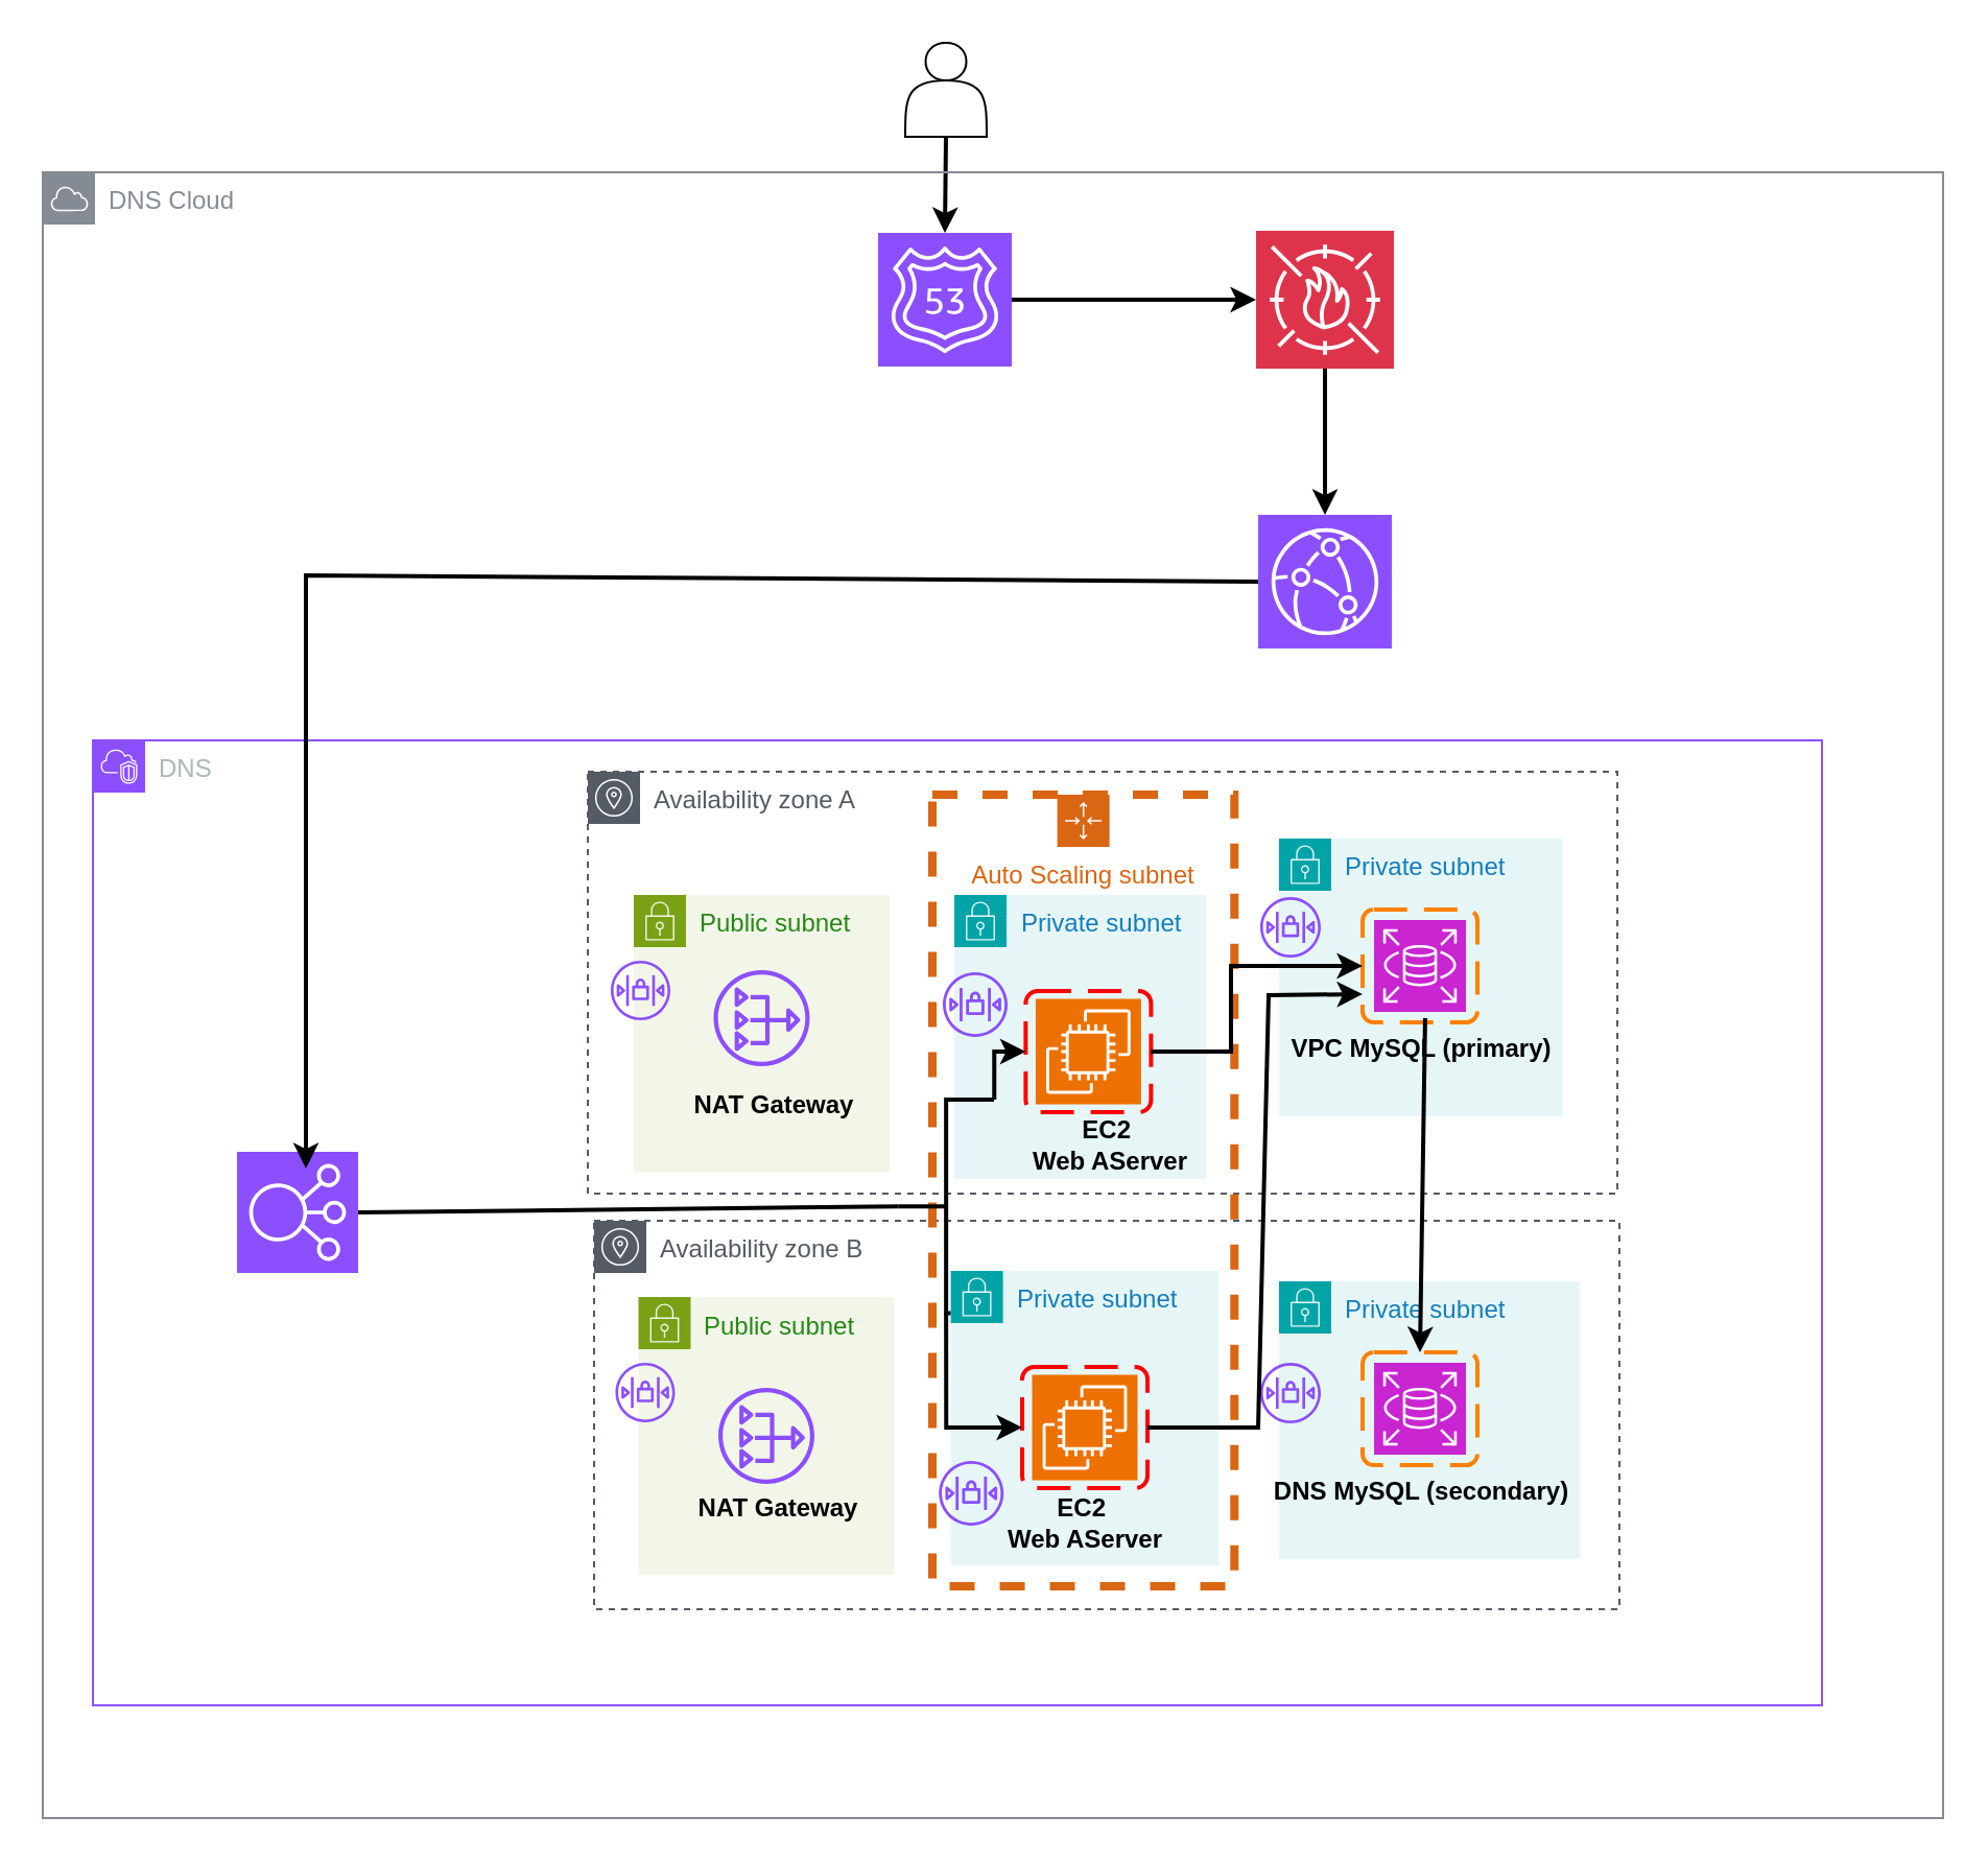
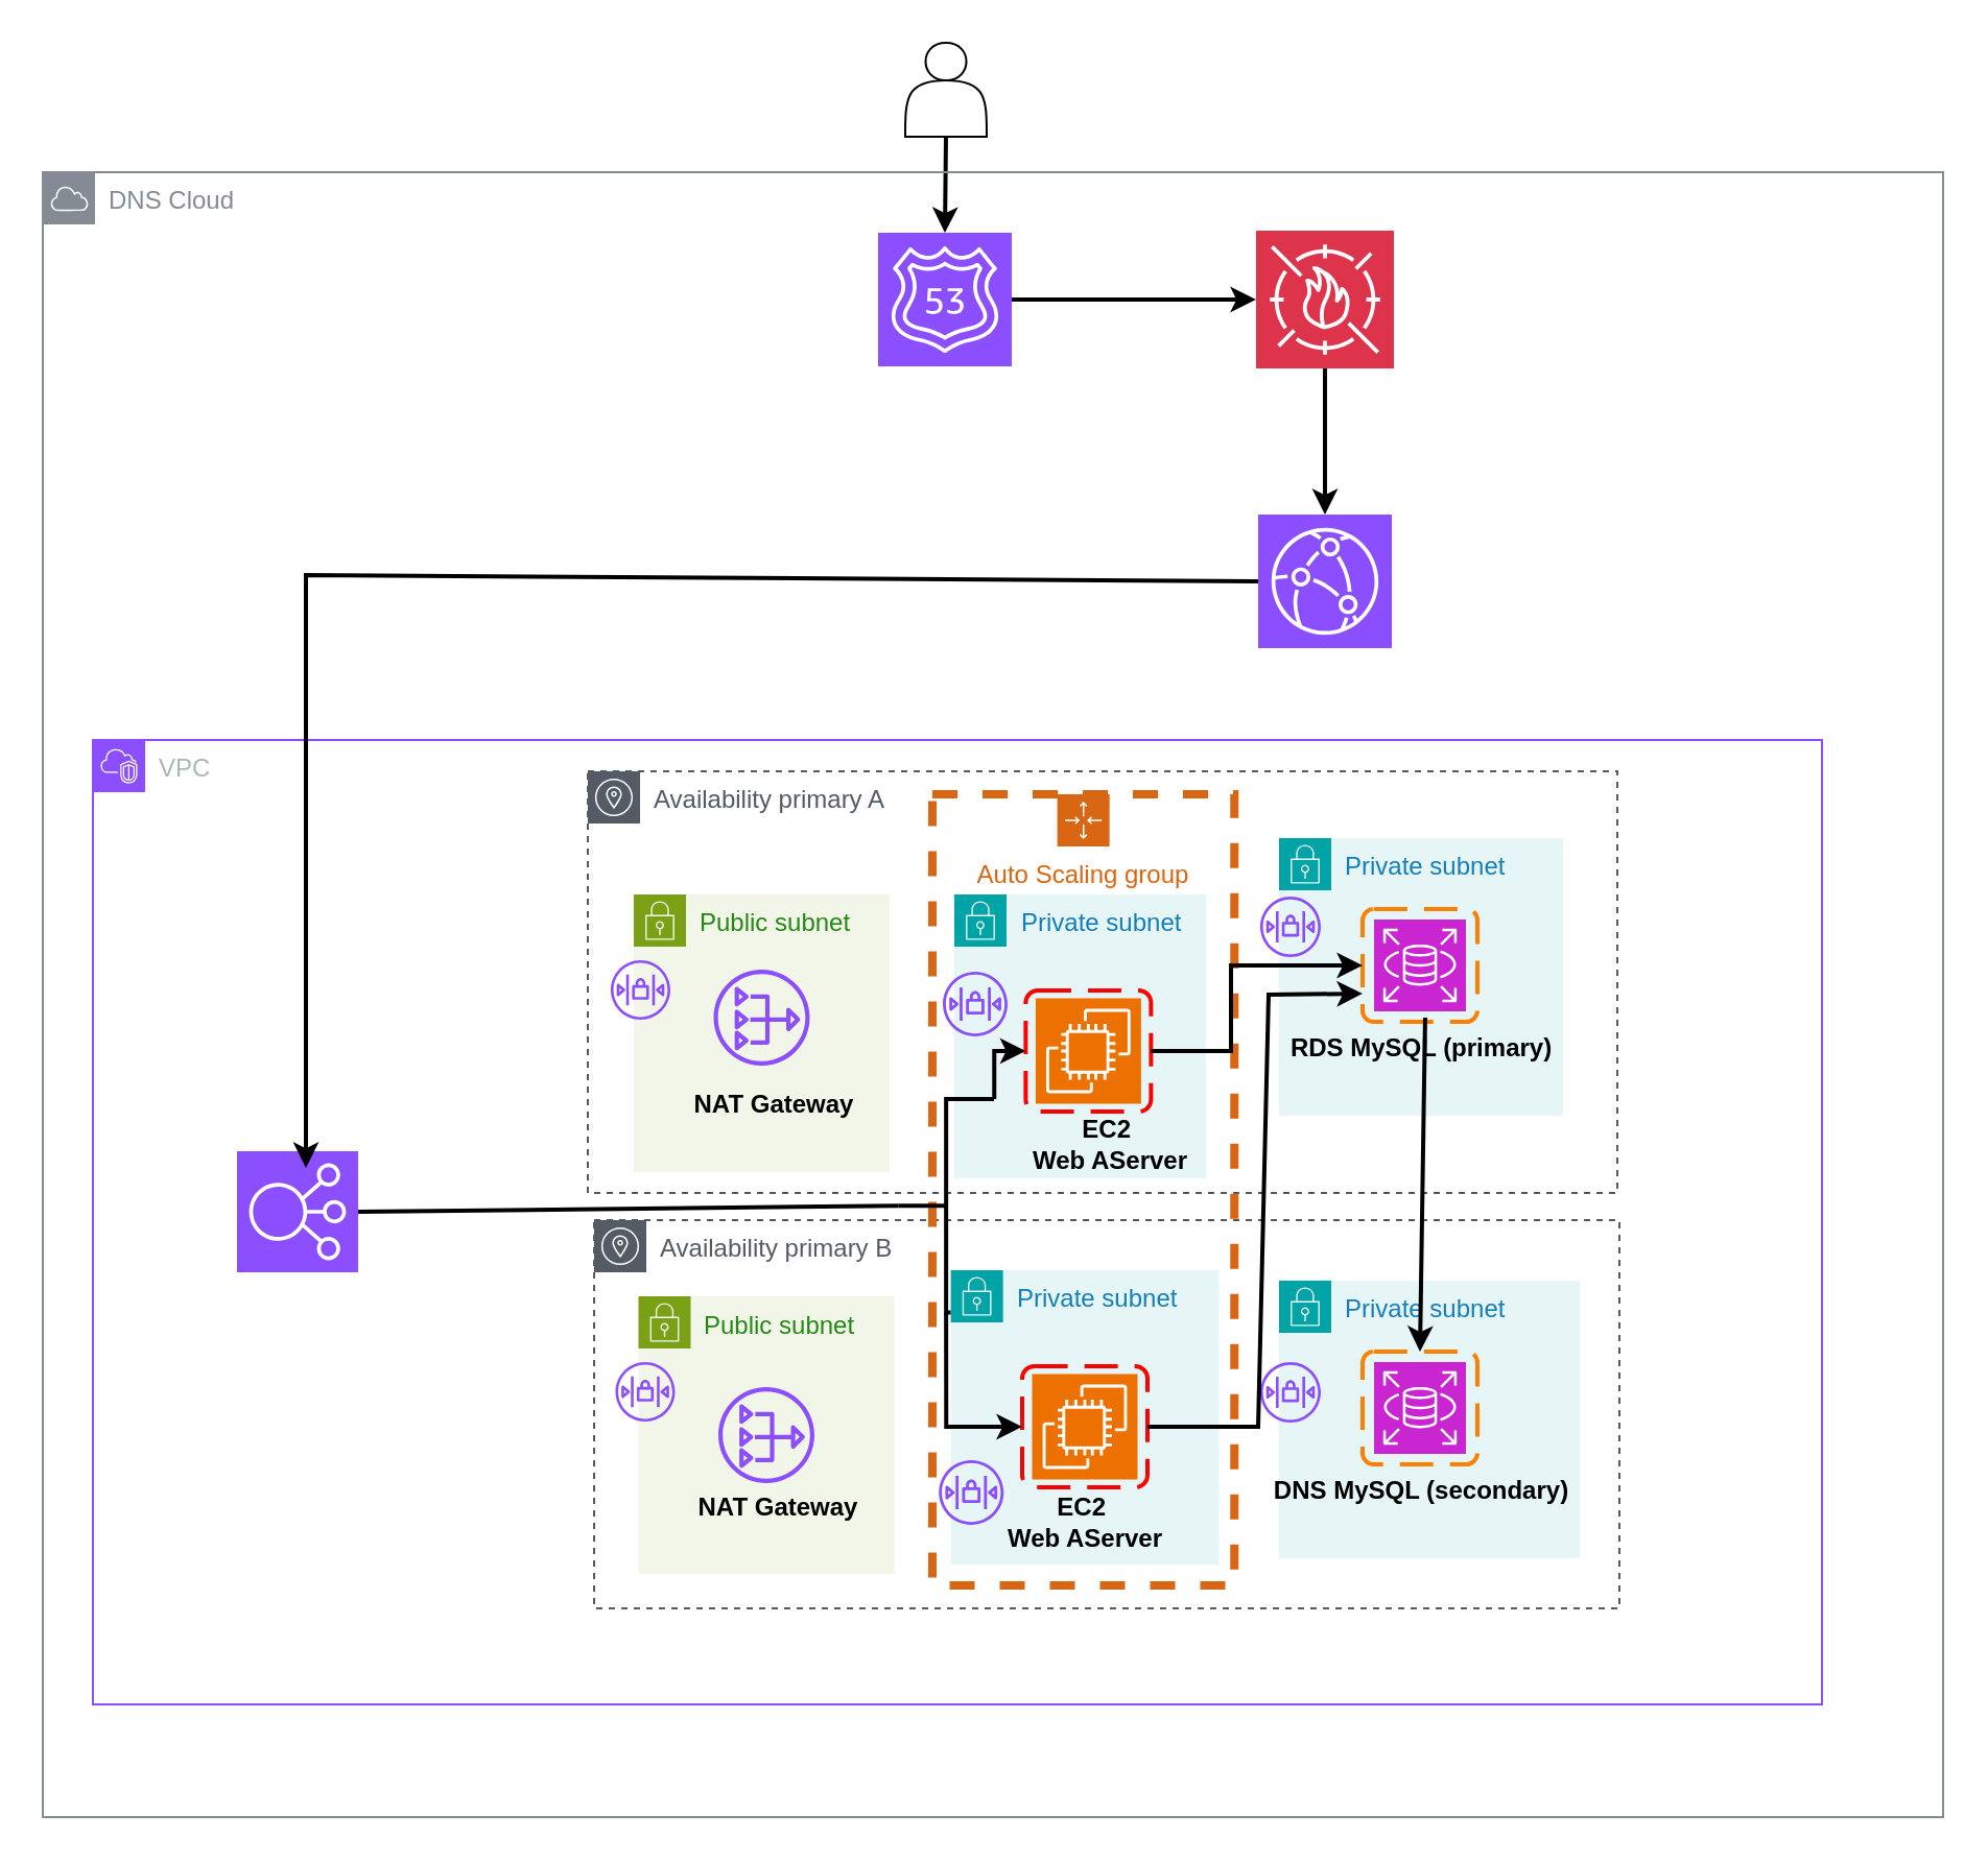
- <mxCell id="3" value="DNS" style="points=[[0,0],[0.25,0],[0.5,0],[0.75,0],[1,0],[1,0.25],[1,0.5],[1,0.75],[1,1],[0.75,1],[0.5,1],[0.25,1],[0,1],[0,0.75],[0,0.5],[0,0.25]];outlineConnect=0;gradientColor=none;html=1;whiteSpace=wrap;fontSize=12;fontStyle=0;container=1;pointerEvents=0;collapsible=0;recursiveResize=0;shape=mxgraph.aws4.group;grIcon=mxgraph.aws4.group_vpc2;strokeColor=#8C4FFF;fillColor=none;verticalAlign=top;align=left;spacingLeft=30;fontColor=#AAB7B8;dashed=0;" vertex="1" parent="1"><mxGeometry x="44" y="354" width="828" height="462" as="geometry" /></mxCell>
+ <mxCell id="3" value="VPC" style="points=[[0,0],[0.25,0],[0.5,0],[0.75,0],[1,0],[1,0.25],[1,0.5],[1,0.75],[1,1],[0.75,1],[0.5,1],[0.25,1],[0,1],[0,0.75],[0,0.5],[0,0.25]];outlineConnect=0;gradientColor=none;html=1;whiteSpace=wrap;fontSize=12;fontStyle=0;container=1;pointerEvents=0;collapsible=0;recursiveResize=0;shape=mxgraph.aws4.group;grIcon=mxgraph.aws4.group_vpc2;strokeColor=#8C4FFF;fillColor=none;verticalAlign=top;align=left;spacingLeft=30;fontColor=#AAB7B8;dashed=0;" vertex="1" parent="1"><mxGeometry x="44" y="354" width="828" height="462" as="geometry" /></mxCell>
- <mxCell id="6" value="Availability zone A" style="sketch=0;outlineConnect=0;gradientColor=none;html=1;whiteSpace=wrap;fontSize=12;fontStyle=0;shape=mxgraph.aws4.group;grIcon=mxgraph.aws4.group_availability_zone;strokeColor=#545B64;fillColor=none;verticalAlign=top;align=left;spacingLeft=30;fontColor=#545B64;dashed=1;" vertex="1" parent="3"><mxGeometry x="237" y="15" width="493" height="202" as="geometry" /></mxCell>
+ <mxCell id="6" value="Availability primary A" style="sketch=0;outlineConnect=0;gradientColor=none;html=1;whiteSpace=wrap;fontSize=12;fontStyle=0;shape=mxgraph.aws4.group;grIcon=mxgraph.aws4.group_availability_zone;strokeColor=#545B64;fillColor=none;verticalAlign=top;align=left;spacingLeft=30;fontColor=#545B64;dashed=1;" vertex="1" parent="3"><mxGeometry x="237" y="15" width="493" height="202" as="geometry" /></mxCell>
- <mxCell id="25" value="Auto Scaling subnet" style="points=[[0,0],[0.25,0],[0.5,0],[0.75,0],[1,0],[1,0.25],[1,0.5],[1,0.75],[1,1],[0.75,1],[0.5,1],[0.25,1],[0,1],[0,0.75],[0,0.5],[0,0.25]];outlineConnect=0;gradientColor=none;html=1;whiteSpace=wrap;fontSize=12;fontStyle=0;container=1;pointerEvents=0;collapsible=0;recursiveResize=0;shape=mxgraph.aws4.groupCenter;grIcon=mxgraph.aws4.group_auto_scaling_group;grStroke=1;strokeColor=#D86613;fillColor=none;verticalAlign=top;align=center;fontColor=#D86613;dashed=1;spacingTop=25;strokeWidth=4;" vertex="1" parent="3"><mxGeometry x="402" y="26" width="144.63" height="379" as="geometry" /></mxCell>
+ <mxCell id="25" value="Auto Scaling group" style="points=[[0,0],[0.25,0],[0.5,0],[0.75,0],[1,0],[1,0.25],[1,0.5],[1,0.75],[1,1],[0.75,1],[0.5,1],[0.25,1],[0,1],[0,0.75],[0,0.5],[0,0.25]];outlineConnect=0;gradientColor=none;html=1;whiteSpace=wrap;fontSize=12;fontStyle=0;container=1;pointerEvents=0;collapsible=0;recursiveResize=0;shape=mxgraph.aws4.groupCenter;grIcon=mxgraph.aws4.group_auto_scaling_group;grStroke=1;strokeColor=#D86613;fillColor=none;verticalAlign=top;align=center;fontColor=#D86613;dashed=1;spacingTop=25;strokeWidth=4;" vertex="1" parent="3"><mxGeometry x="402" y="26" width="144.63" height="379" as="geometry" /></mxCell>
- <mxCell id="10" value="VPC MySQL (primary)" style="text;html=1;align=center;verticalAlign=middle;resizable=0;points=[];autosize=1;strokeColor=none;fillColor=none;fontStyle=1" vertex="1" parent="7"><mxGeometry x="-1" y="88" width="137" height="26" as="geometry" /></mxCell>
+ <mxCell id="10" value="RDS MySQL (primary)" style="text;html=1;align=center;verticalAlign=middle;resizable=0;points=[];autosize=1;strokeColor=none;fillColor=none;fontStyle=1" vertex="1" parent="7"><mxGeometry x="-1" y="88" width="137" height="26" as="geometry" /></mxCell>
- <mxCell id="4" value="Availability zone B" style="sketch=0;outlineConnect=0;gradientColor=none;html=1;whiteSpace=wrap;fontSize=12;fontStyle=0;shape=mxgraph.aws4.group;grIcon=mxgraph.aws4.group_availability_zone;strokeColor=#545B64;fillColor=none;verticalAlign=top;align=left;spacingLeft=30;fontColor=#545B64;dashed=1;" vertex="1" parent="3"><mxGeometry x="240" y="230" width="491" height="186" as="geometry" /></mxCell>
+ <mxCell id="4" value="Availability primary B" style="sketch=0;outlineConnect=0;gradientColor=none;html=1;whiteSpace=wrap;fontSize=12;fontStyle=0;shape=mxgraph.aws4.group;grIcon=mxgraph.aws4.group_availability_zone;strokeColor=#545B64;fillColor=none;verticalAlign=top;align=left;spacingLeft=30;fontColor=#545B64;dashed=1;" vertex="1" parent="3"><mxGeometry x="240" y="230" width="491" height="186" as="geometry" /></mxCell>
